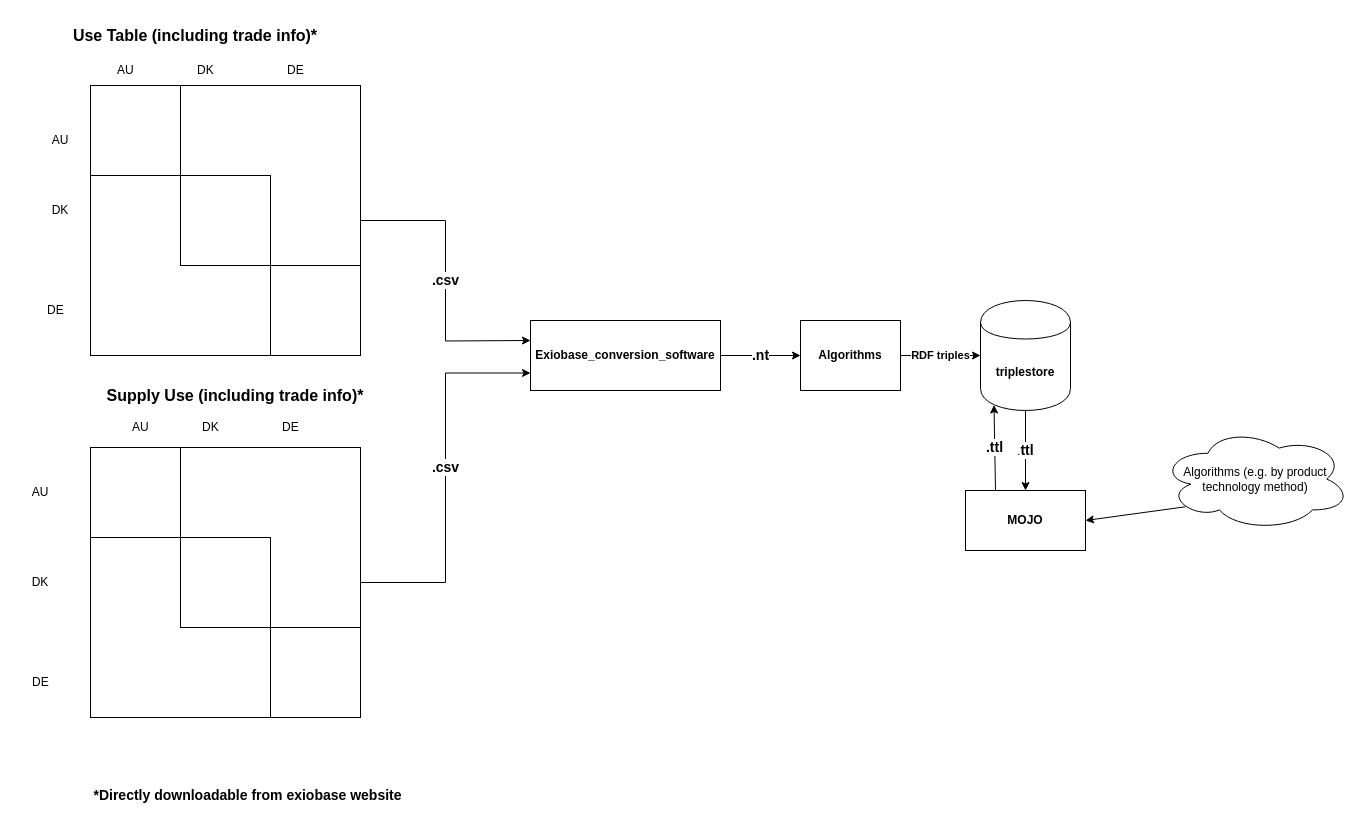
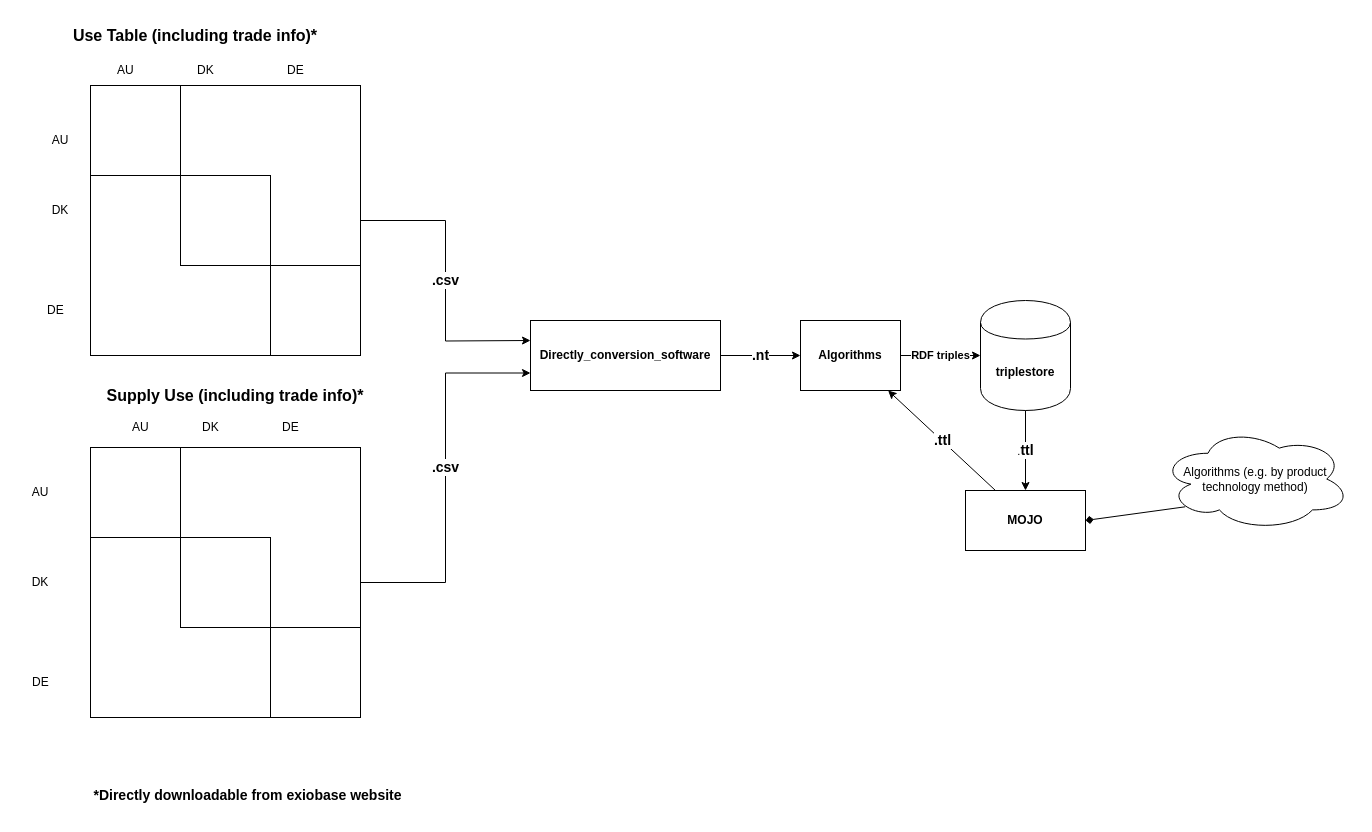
- <mxCell id="28" value="&lt;b&gt;Exiobase_conversion_software&lt;/b&gt;" style="rounded=0;whiteSpace=wrap;html=1;fillColor=none;" parent="1" vertex="1"><mxGeometry x="530" y="320" width="190" height="70" as="geometry" /></mxCell>
+ <mxCell id="28" value="&lt;b&gt;Directly_conversion_software&lt;/b&gt;" style="rounded=0;whiteSpace=wrap;html=1;fillColor=none;" parent="1" vertex="1"><mxGeometry x="530" y="320" width="190" height="70" as="geometry" /></mxCell>
- <mxCell id="33" value="&lt;b&gt;.ttl&lt;/b&gt;" style="edgeStyle=none;rounded=0;orthogonalLoop=1;jettySize=auto;html=1;exitX=0.25;exitY=0;exitDx=0;exitDy=0;entryX=0.15;entryY=0.95;entryDx=0;entryDy=0;entryPerimeter=0;strokeWidth=1;fontSize=14;fontStyle=0" parent="1" source="34" target="32" edge="1"><mxGeometry relative="1" as="geometry" /></mxCell>
+ <mxCell id="33" value="&lt;b&gt;.ttl&lt;/b&gt;" style="edgeStyle=none;rounded=0;orthogonalLoop=1;jettySize=auto;html=1;exitX=0.25;exitY=0;exitDx=0;exitDy=0;strokeWidth=1;fontSize=14;fontStyle=0;" parent="1" source="34" target="30" edge="1"><mxGeometry relative="1" as="geometry" /></mxCell>
- <mxCell id="35" style="edgeStyle=none;rounded=0;orthogonalLoop=1;jettySize=auto;html=1;exitX=0.13;exitY=0.77;exitDx=0;exitDy=0;exitPerimeter=0;entryX=1;entryY=0.5;entryDx=0;entryDy=0;strokeWidth=1;fontSize=14;" parent="1" source="36" target="34" edge="1"><mxGeometry relative="1" as="geometry" /></mxCell>
+ <mxCell id="35" style="edgeStyle=none;rounded=0;orthogonalLoop=1;jettySize=auto;html=1;exitX=0.13;exitY=0.77;exitDx=0;exitDy=0;exitPerimeter=0;entryX=1;entryY=0.5;entryDx=0;entryDy=0;strokeWidth=1;fontSize=14;endArrow=diamond;" parent="1" source="36" target="34" edge="1"><mxGeometry relative="1" as="geometry" /></mxCell>
